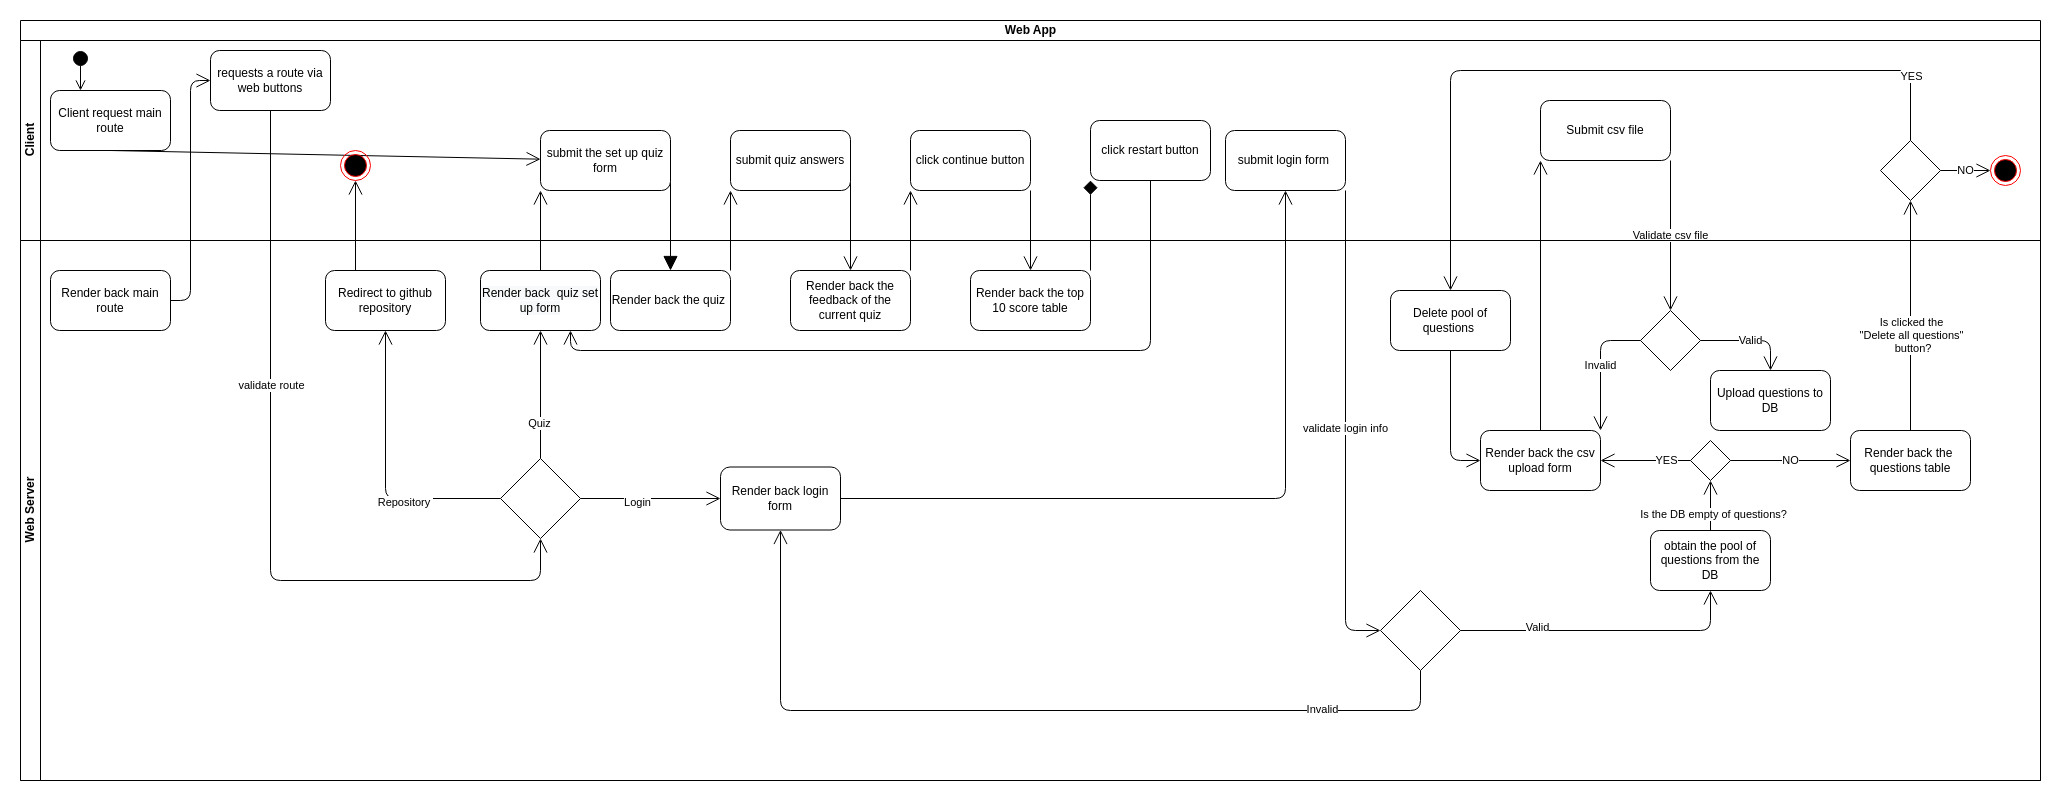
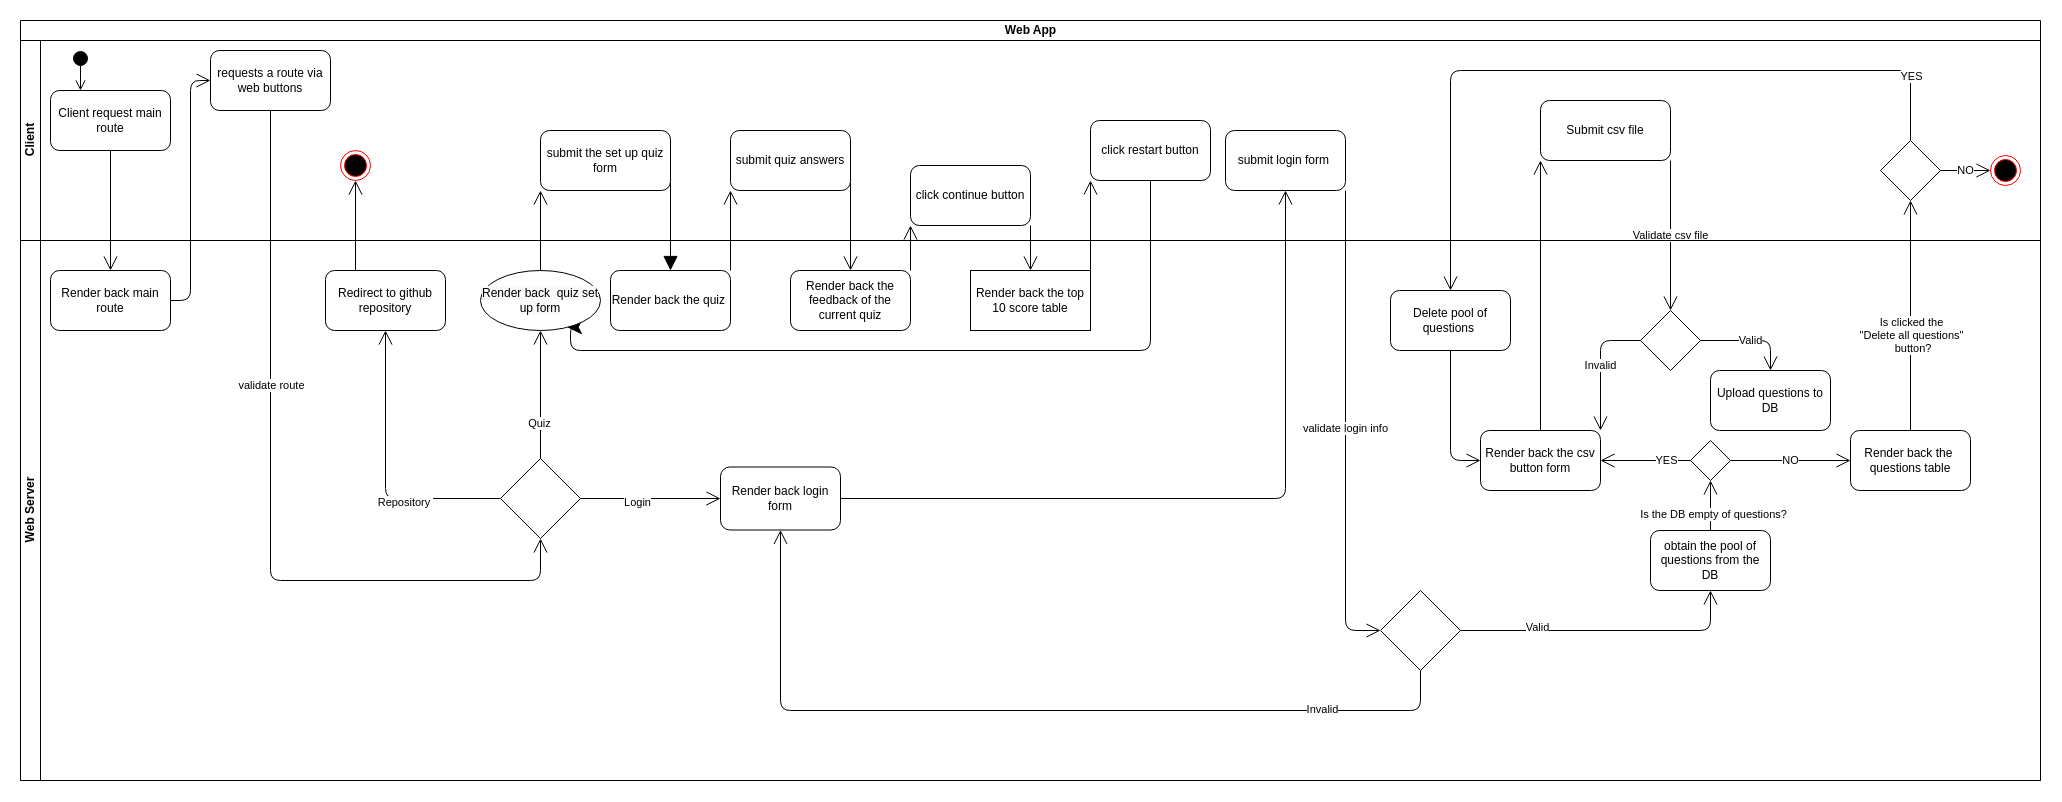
- <mxCell id="3" value="" style="endArrow=open;endFill=1;endSize=12;html=1;exitX=0.5;exitY=1;exitDx=0;exitDy=0;" edge="1" parent="2" source="27" target="28"><mxGeometry width="160" relative="1" as="geometry"><mxPoint x="40" y="160" as="sourcePoint" /><mxPoint x="90" y="170" as="targetPoint" /></mxGeometry></mxCell>
+ <mxCell id="3" value="" style="endArrow=open;endFill=1;endSize=12;html=1;exitX=0.5;exitY=1;exitDx=0;exitDy=0;entryX=0.5;entryY=0;entryDx=0;entryDy=0;" edge="1" parent="2" source="27" target="38"><mxGeometry width="160" relative="1" as="geometry"><mxPoint x="40" y="160" as="sourcePoint" /><mxPoint x="90" y="170" as="targetPoint" /></mxGeometry></mxCell>
- <mxCell id="29" value="click continue button" style="rounded=1;whiteSpace=wrap;html=1;" vertex="1" parent="22"><mxGeometry x="890" y="90" width="120" height="60" as="geometry" /></mxCell>
+ <mxCell id="29" value="click continue button" style="rounded=1;whiteSpace=wrap;html=1;" vertex="1" parent="22"><mxGeometry x="890" y="125" width="120" height="60" as="geometry" /></mxCell>
- <mxCell id="14" value="" style="endArrow=diamond;endFill=1;endSize=12;html=1;entryX=0;entryY=1;entryDx=0;entryDy=0;exitX=1;exitY=0;exitDx=0;exitDy=0;" edge="1" parent="2" source="37" target="30"><mxGeometry width="160" relative="1" as="geometry"><mxPoint x="950" y="200" as="sourcePoint" /><mxPoint x="1110" y="200" as="targetPoint" /></mxGeometry></mxCell>
+ <mxCell id="14" value="" style="endArrow=open;endFill=1;endSize=12;html=1;entryX=0;entryY=1;entryDx=0;entryDy=0;exitX=1;exitY=0;exitDx=0;exitDy=0;" edge="1" parent="2" source="37" target="30"><mxGeometry width="160" relative="1" as="geometry"><mxPoint x="950" y="200" as="sourcePoint" /><mxPoint x="1110" y="200" as="targetPoint" /></mxGeometry></mxCell>
- <mxCell id="46" value="&#10;&#10;&lt;span style=&quot;color: rgb(0, 0, 0); font-family: helvetica; font-size: 12px; font-style: normal; font-weight: 400; letter-spacing: normal; text-align: center; text-indent: 0px; text-transform: none; word-spacing: 0px; background-color: rgb(248, 249, 250); display: inline; float: none;&quot;&gt;Render back&amp;nbsp; quiz set up form&lt;/span&gt;&#10;&#10;" style="rounded=1;whiteSpace=wrap;html=1;" vertex="1" parent="36"><mxGeometry x="460" y="30" width="120" height="60" as="geometry" /></mxCell>
+ <mxCell id="46" value="&#10;&#10;&lt;span style=&quot;color: rgb(0, 0, 0); font-family: helvetica; font-size: 12px; font-style: normal; font-weight: 400; letter-spacing: normal; text-align: center; text-indent: 0px; text-transform: none; word-spacing: 0px; background-color: rgb(248, 249, 250); display: inline; float: none;&quot;&gt;Render back&amp;nbsp; quiz set up form&lt;/span&gt;&#10;&#10;" style="ellipse;whiteSpace=wrap;html=1;" vertex="1" parent="36"><mxGeometry x="460" y="30" width="120" height="60" as="geometry" /></mxCell>
- <mxCell id="37" value="Render back the top 10 score table" style="rounded=1;whiteSpace=wrap;html=1;" vertex="1" parent="36"><mxGeometry x="950" y="30" width="120" height="60" as="geometry" /></mxCell>
+ <mxCell id="37" value="Render back the top 10 score table" style="whiteSpace=wrap;html=1;rounded=0;" vertex="1" parent="36"><mxGeometry x="950" y="30" width="120" height="60" as="geometry" /></mxCell>
- <mxCell id="15" value="" style="endArrow=open;endFill=1;endSize=12;html=1;exitX=0.5;exitY=1;exitDx=0;exitDy=0;entryX=0.75;entryY=1;entryDx=0;entryDy=0;edgeStyle=orthogonalEdgeStyle;" edge="1" parent="2" source="30" target="46"><mxGeometry width="160" relative="1" as="geometry"><mxPoint x="700" y="310" as="sourcePoint" /><mxPoint x="860" y="310" as="targetPoint" /><Array as="points"><mxPoint x="1130" y="330" /><mxPoint x="550" y="330" /></Array></mxGeometry></mxCell>
+ <mxCell id="15" value="" style="endArrow=classic;endFill=1;endSize=12;html=1;exitX=0.5;exitY=1;exitDx=0;exitDy=0;entryX=0.75;entryY=1;entryDx=0;entryDy=0;edgeStyle=orthogonalEdgeStyle;" edge="1" parent="2" source="30" target="46"><mxGeometry width="160" relative="1" as="geometry"><mxPoint x="700" y="310" as="sourcePoint" /><mxPoint x="860" y="310" as="targetPoint" /><Array as="points"><mxPoint x="1130" y="330" /><mxPoint x="550" y="330" /></Array></mxGeometry></mxCell>
- <mxCell id="61" value="Render back the csv upload form" style="rounded=1;whiteSpace=wrap;html=1;" vertex="1" parent="36"><mxGeometry x="1460" y="190" width="120" height="60" as="geometry" /></mxCell>
+ <mxCell id="61" value="Render back the csv button form" style="rounded=1;whiteSpace=wrap;html=1;" vertex="1" parent="36"><mxGeometry x="1460" y="190" width="120" height="60" as="geometry" /></mxCell>
